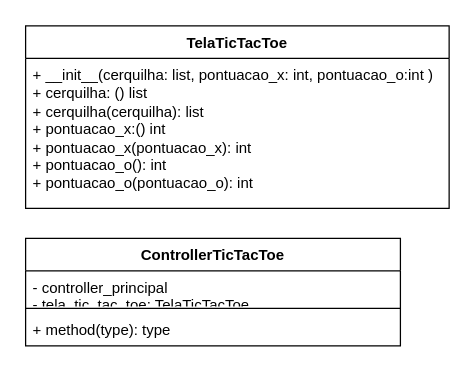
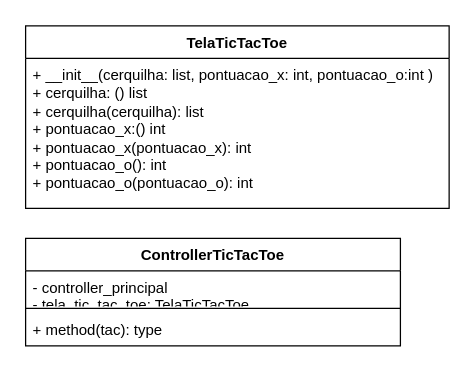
- <mxCell id="7" value="+ method(type): type" style="text;strokeColor=none;fillColor=none;align=left;verticalAlign=top;spacingLeft=4;spacingRight=4;overflow=hidden;rotatable=0;points=[[0,0.5],[1,0.5]];portConstraint=eastwest;whiteSpace=wrap;html=1;" vertex="1" parent="4"><mxGeometry y="60" width="300" height="26" as="geometry" /></mxCell>
+ <mxCell id="7" value="+ method(tac): type" style="text;strokeColor=none;fillColor=none;align=left;verticalAlign=top;spacingLeft=4;spacingRight=4;overflow=hidden;rotatable=0;points=[[0,0.5],[1,0.5]];portConstraint=eastwest;whiteSpace=wrap;html=1;" vertex="1" parent="4"><mxGeometry y="60" width="300" height="26" as="geometry" /></mxCell>
